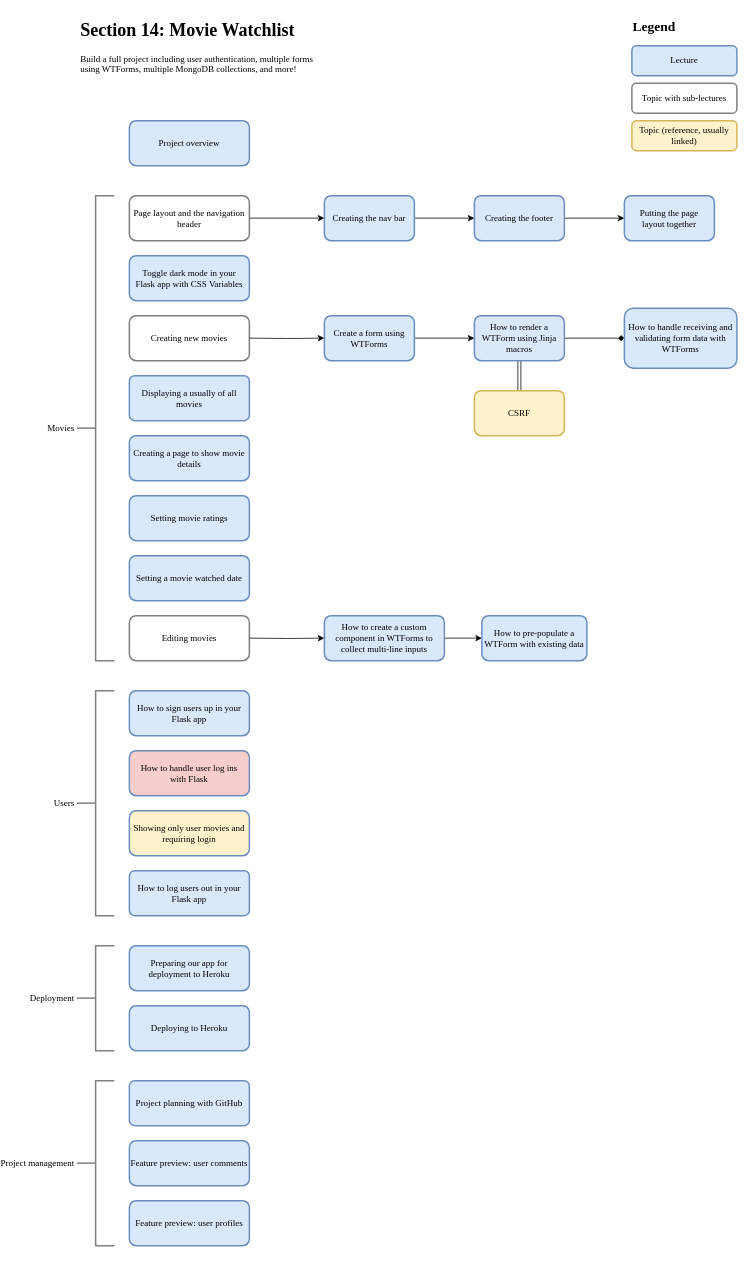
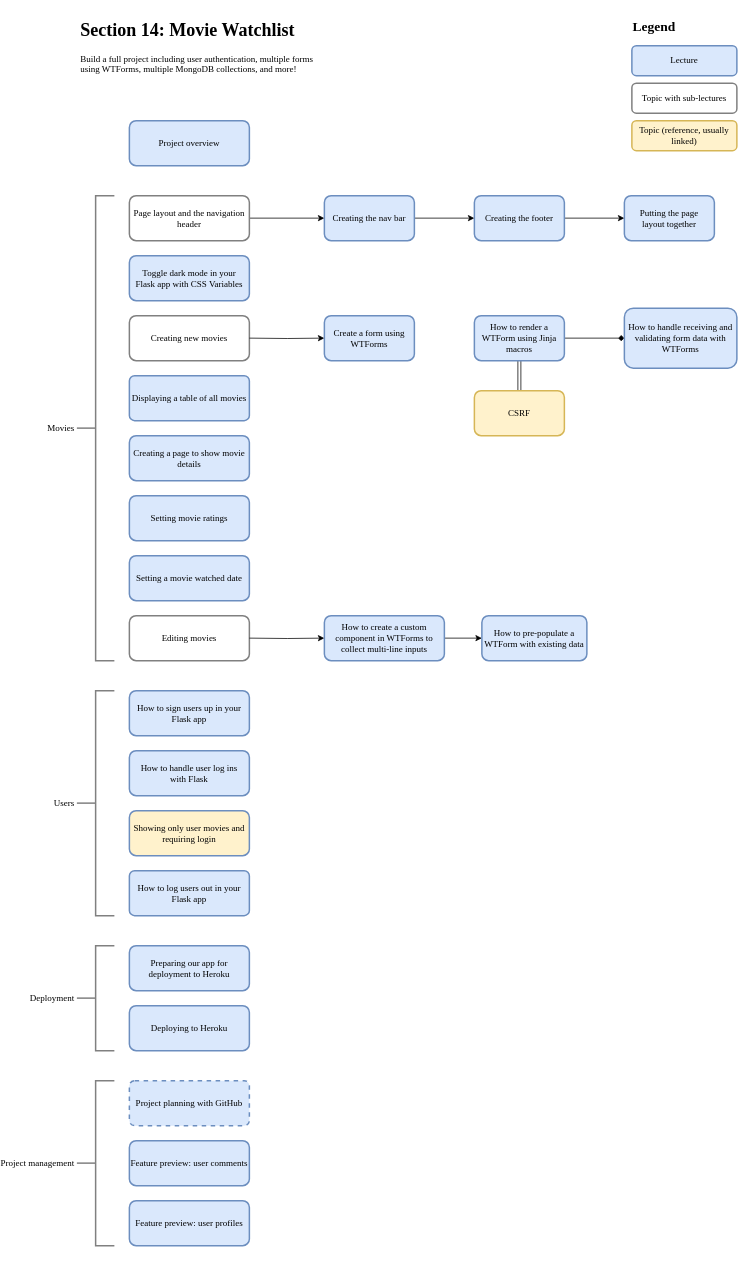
- <mxCell id="32" value="" style="edgeStyle=orthogonalEdgeStyle;rounded=0;orthogonalLoop=1;jettySize=auto;html=1;fontFamily=SF Pro;fontSize=12;fontColor=default;" edge="1" parent="30" source="33" target="36"><mxGeometry relative="1" as="geometry" /></mxCell>
- <mxCell id="3" value="Displaying a usually of all movies" style="rounded=1;whiteSpace=wrap;html=1;absoluteArcSize=1;arcSize=14;strokeWidth=2;fontFamily=SF Pro;strokeColor=#6c8ebf;fillColor=#dae8fc;" vertex="1" parent="1"><mxGeometry x="90" y="500" width="160" height="60" as="geometry" /></mxCell>
+ <mxCell id="3" value="Displaying a table of all movies" style="rounded=1;whiteSpace=wrap;html=1;absoluteArcSize=1;arcSize=14;strokeWidth=2;fontFamily=SF Pro;strokeColor=#6c8ebf;fillColor=#dae8fc;" vertex="1" parent="1"><mxGeometry x="90" y="500" width="160" height="60" as="geometry" /></mxCell>
- <mxCell id="12" value="How to handle user log ins with Flask" style="rounded=1;whiteSpace=wrap;html=1;fontFamily=SF Pro;fontSize=12;strokeColor=#6c8ebf;strokeWidth=2;fillColor=#f8cecc;spacing=6;" vertex="1" parent="1"><mxGeometry x="90" y="1000" width="160" height="60" as="geometry" /></mxCell>
+ <mxCell id="12" value="How to handle user log ins with Flask" style="rounded=1;whiteSpace=wrap;html=1;fontFamily=SF Pro;fontSize=12;strokeColor=#6c8ebf;strokeWidth=2;fillColor=#dae8fc;spacing=6;" vertex="1" parent="1"><mxGeometry x="90" y="1000" width="160" height="60" as="geometry" /></mxCell>
- <mxCell id="18" value="Project planning with GitHub" style="rounded=1;whiteSpace=wrap;html=1;absoluteArcSize=1;arcSize=14;strokeWidth=2;fontFamily=SF Pro;strokeColor=#6c8ebf;fillColor=#dae8fc;" vertex="1" parent="1"><mxGeometry x="90" y="1440" width="160" height="60" as="geometry" /></mxCell>
+ <mxCell id="18" value="Project planning with GitHub" style="rounded=1;whiteSpace=wrap;html=1;absoluteArcSize=1;arcSize=14;strokeWidth=2;fontFamily=SF Pro;strokeColor=#6c8ebf;fillColor=#dae8fc;dashed=1;" vertex="1" parent="1"><mxGeometry x="90" y="1440" width="160" height="60" as="geometry" /></mxCell>
